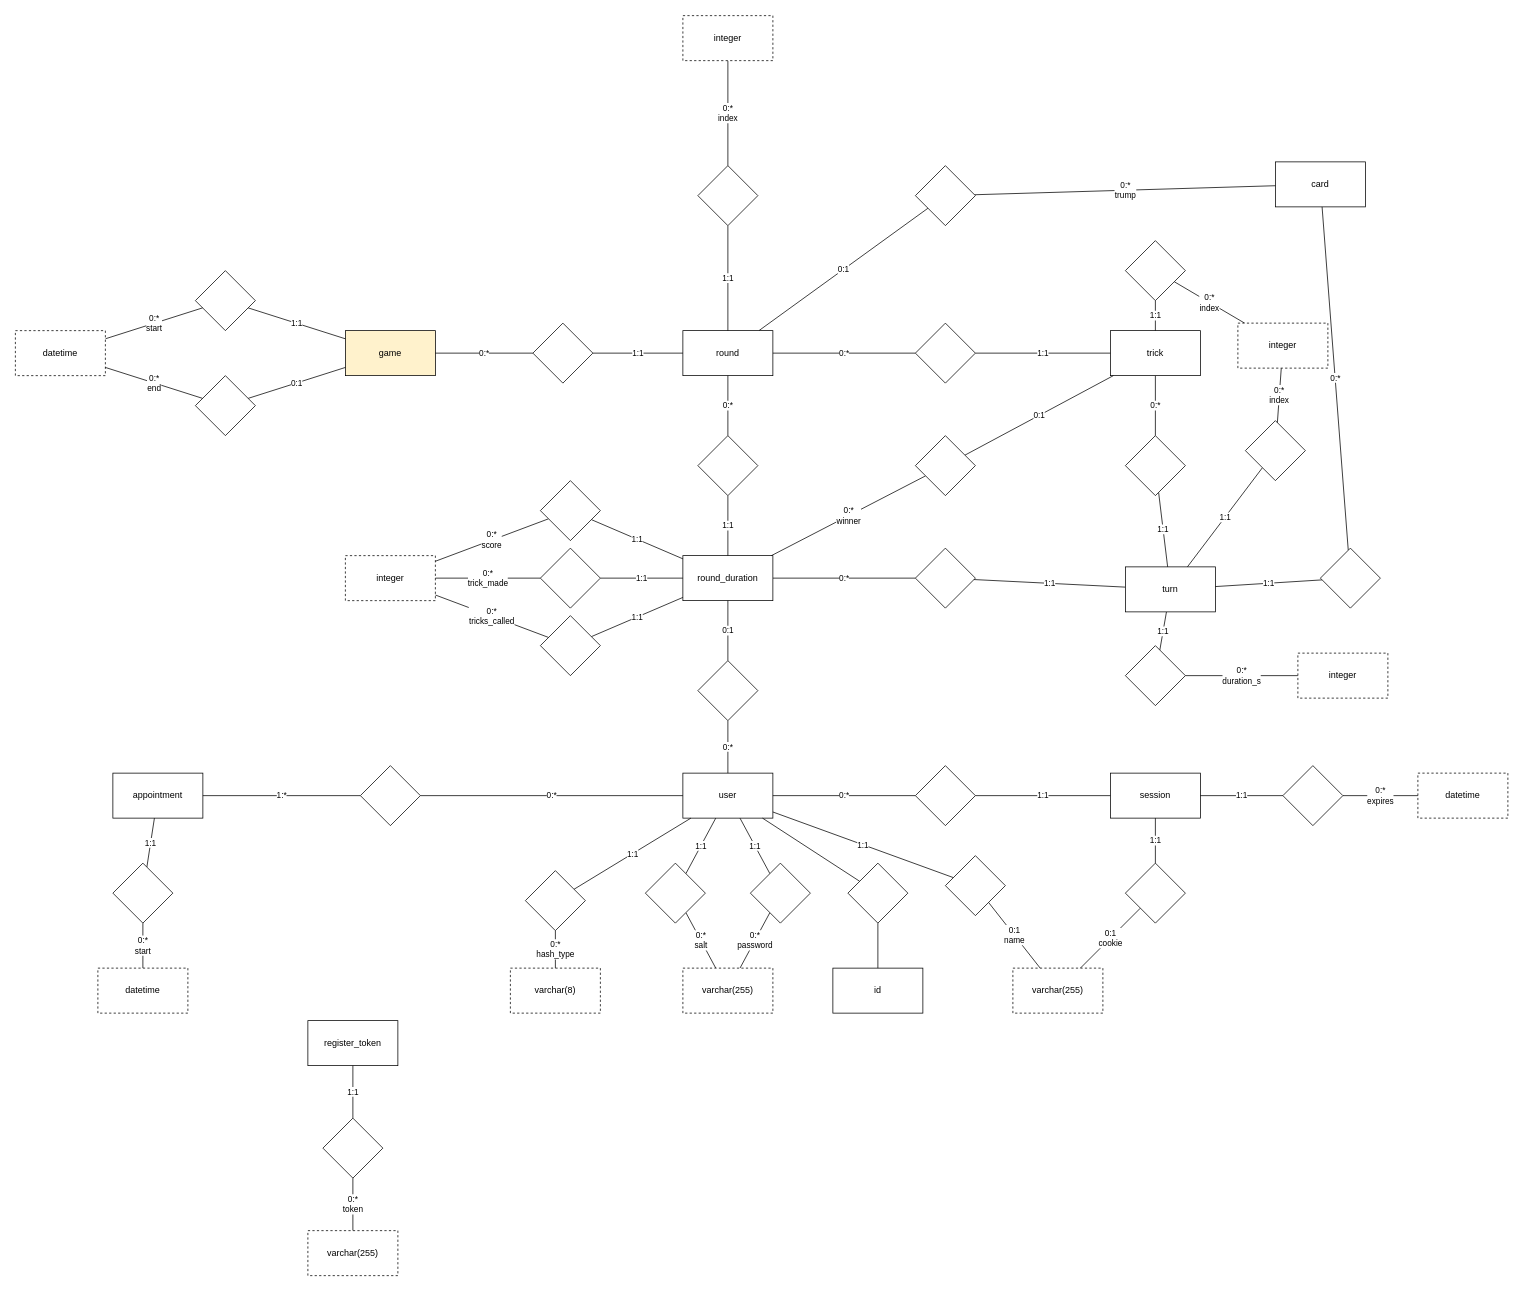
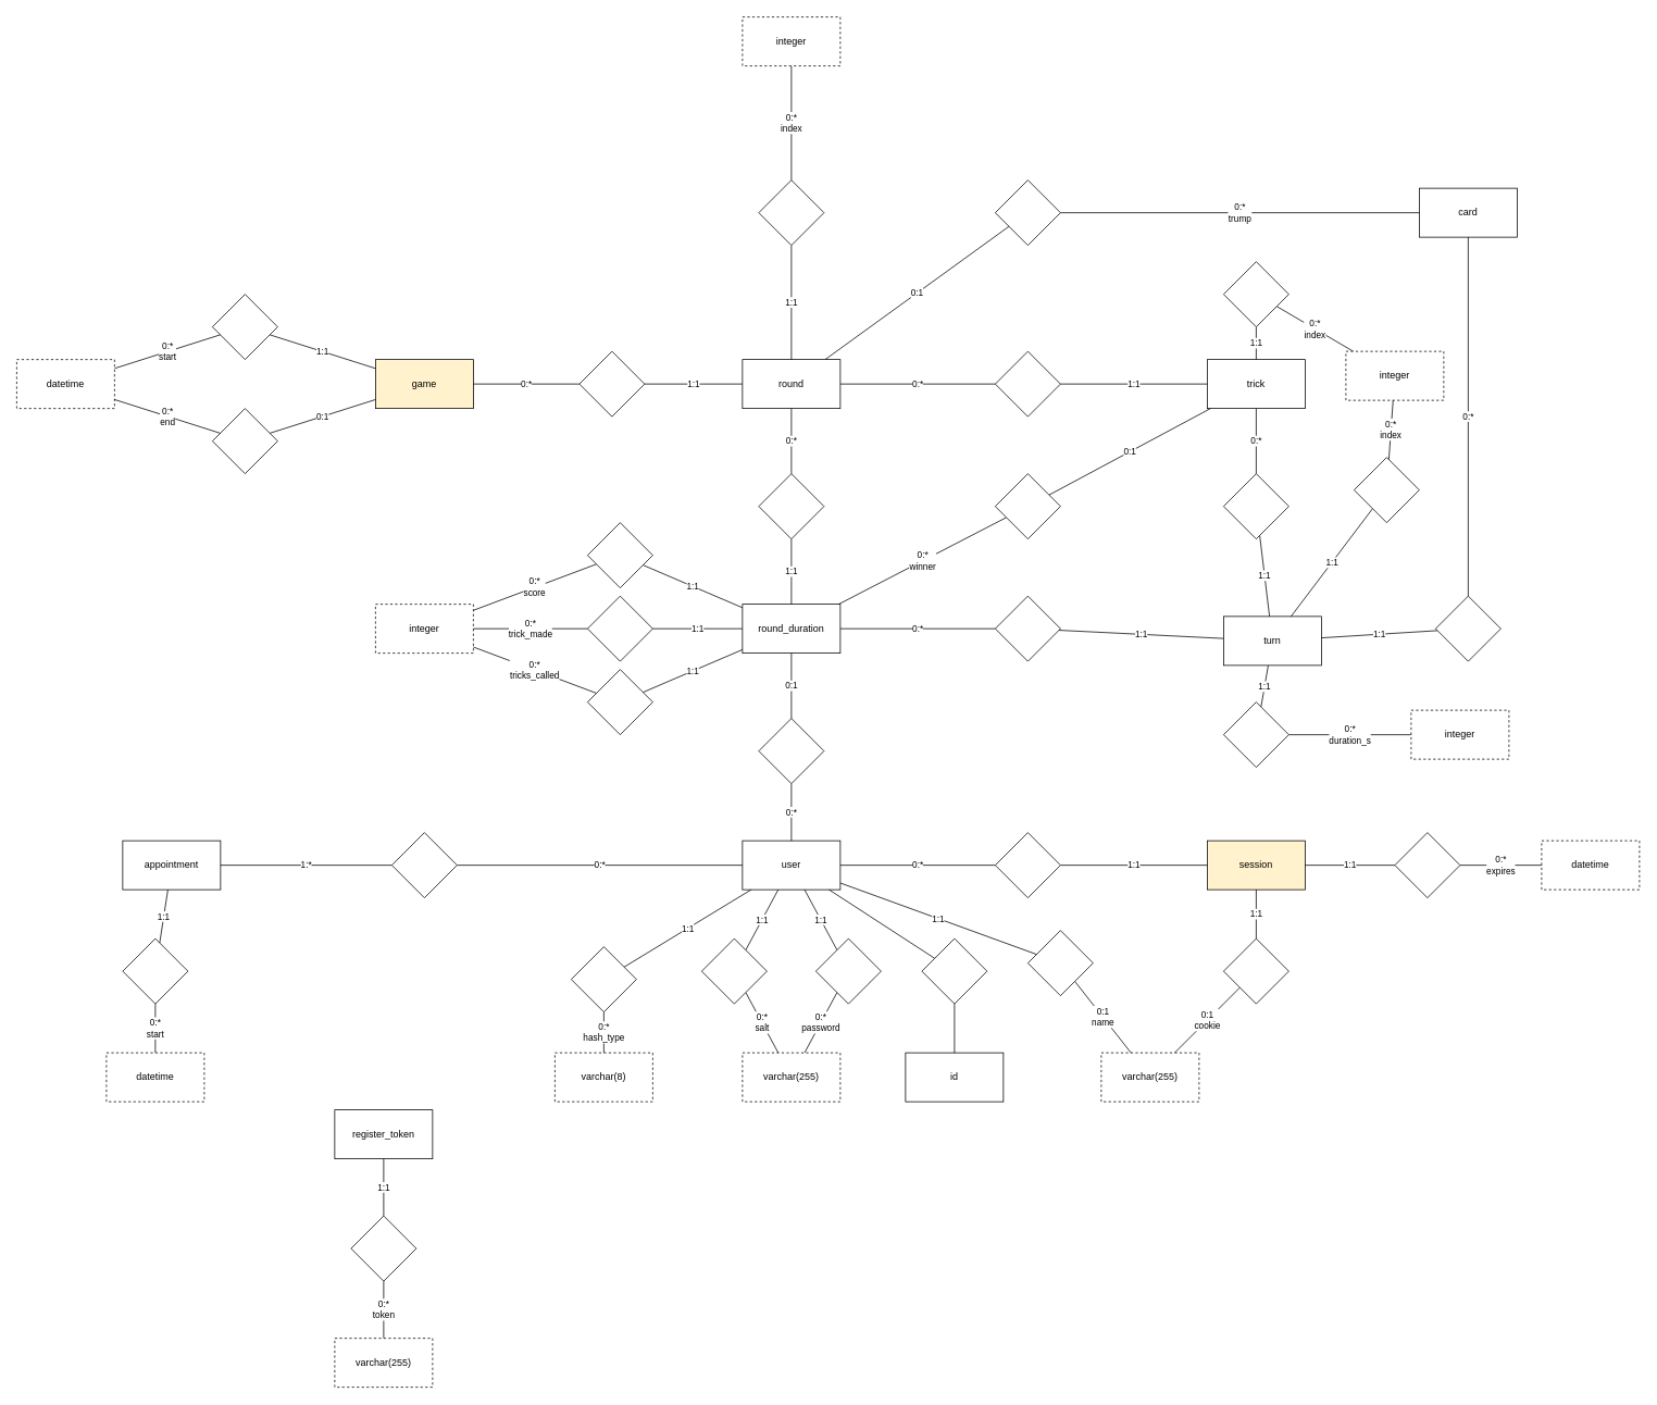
- <mxCell id="41" value="card" style="rounded=0;whiteSpace=wrap;html=1;" parent="1" vertex="1"><mxGeometry x="1700" y="215" width="120" height="60" as="geometry" /></mxCell>
+ <mxCell id="41" value="card" style="rounded=0;whiteSpace=wrap;html=1;" parent="1" vertex="1"><mxGeometry x="1740" y="230" width="120" height="60" as="geometry" /></mxCell>
- <mxCell id="22" value="session" style="rounded=0;whiteSpace=wrap;html=1;" parent="1" vertex="1"><mxGeometry x="1480" y="1030" width="120" height="60" as="geometry" /></mxCell>
+ <mxCell id="22" value="session" style="rounded=0;whiteSpace=wrap;html=1;fillColor=#fff2cc;" parent="1" vertex="1"><mxGeometry x="1480" y="1030" width="120" height="60" as="geometry" /></mxCell>
